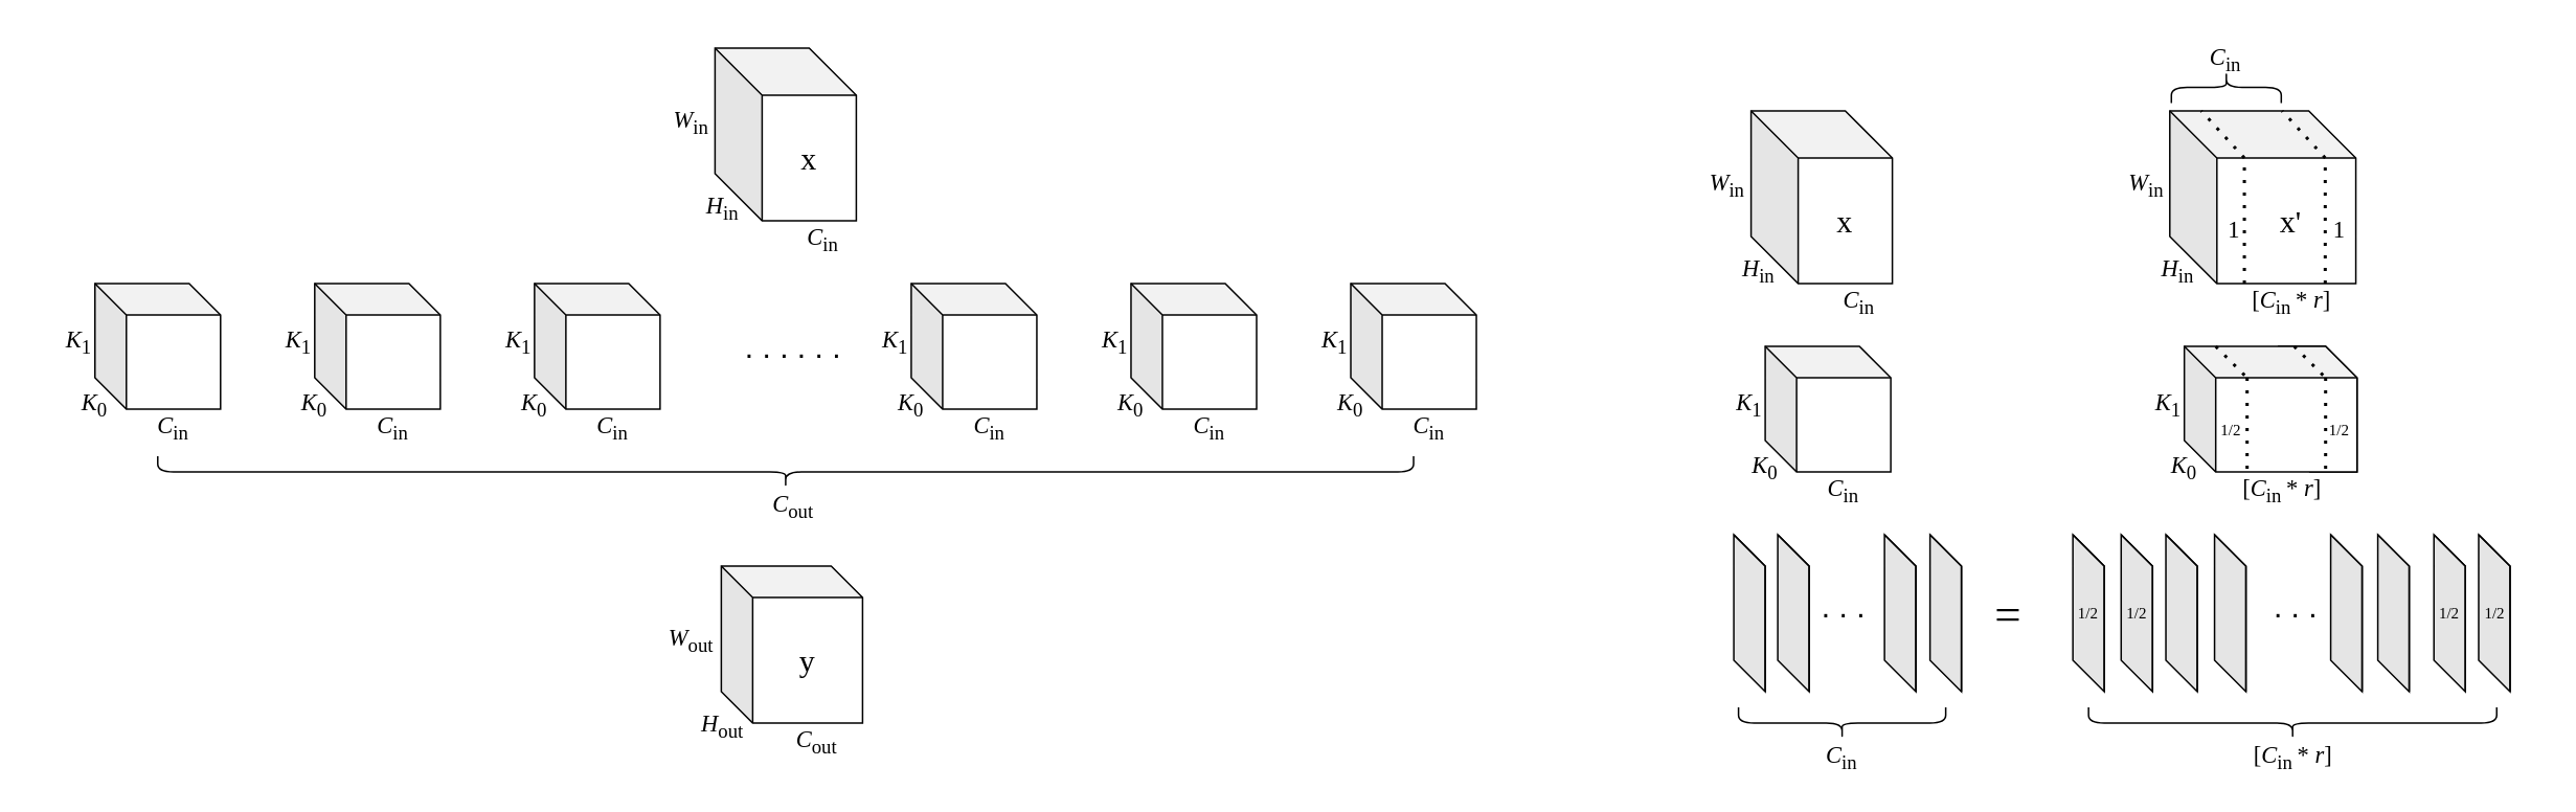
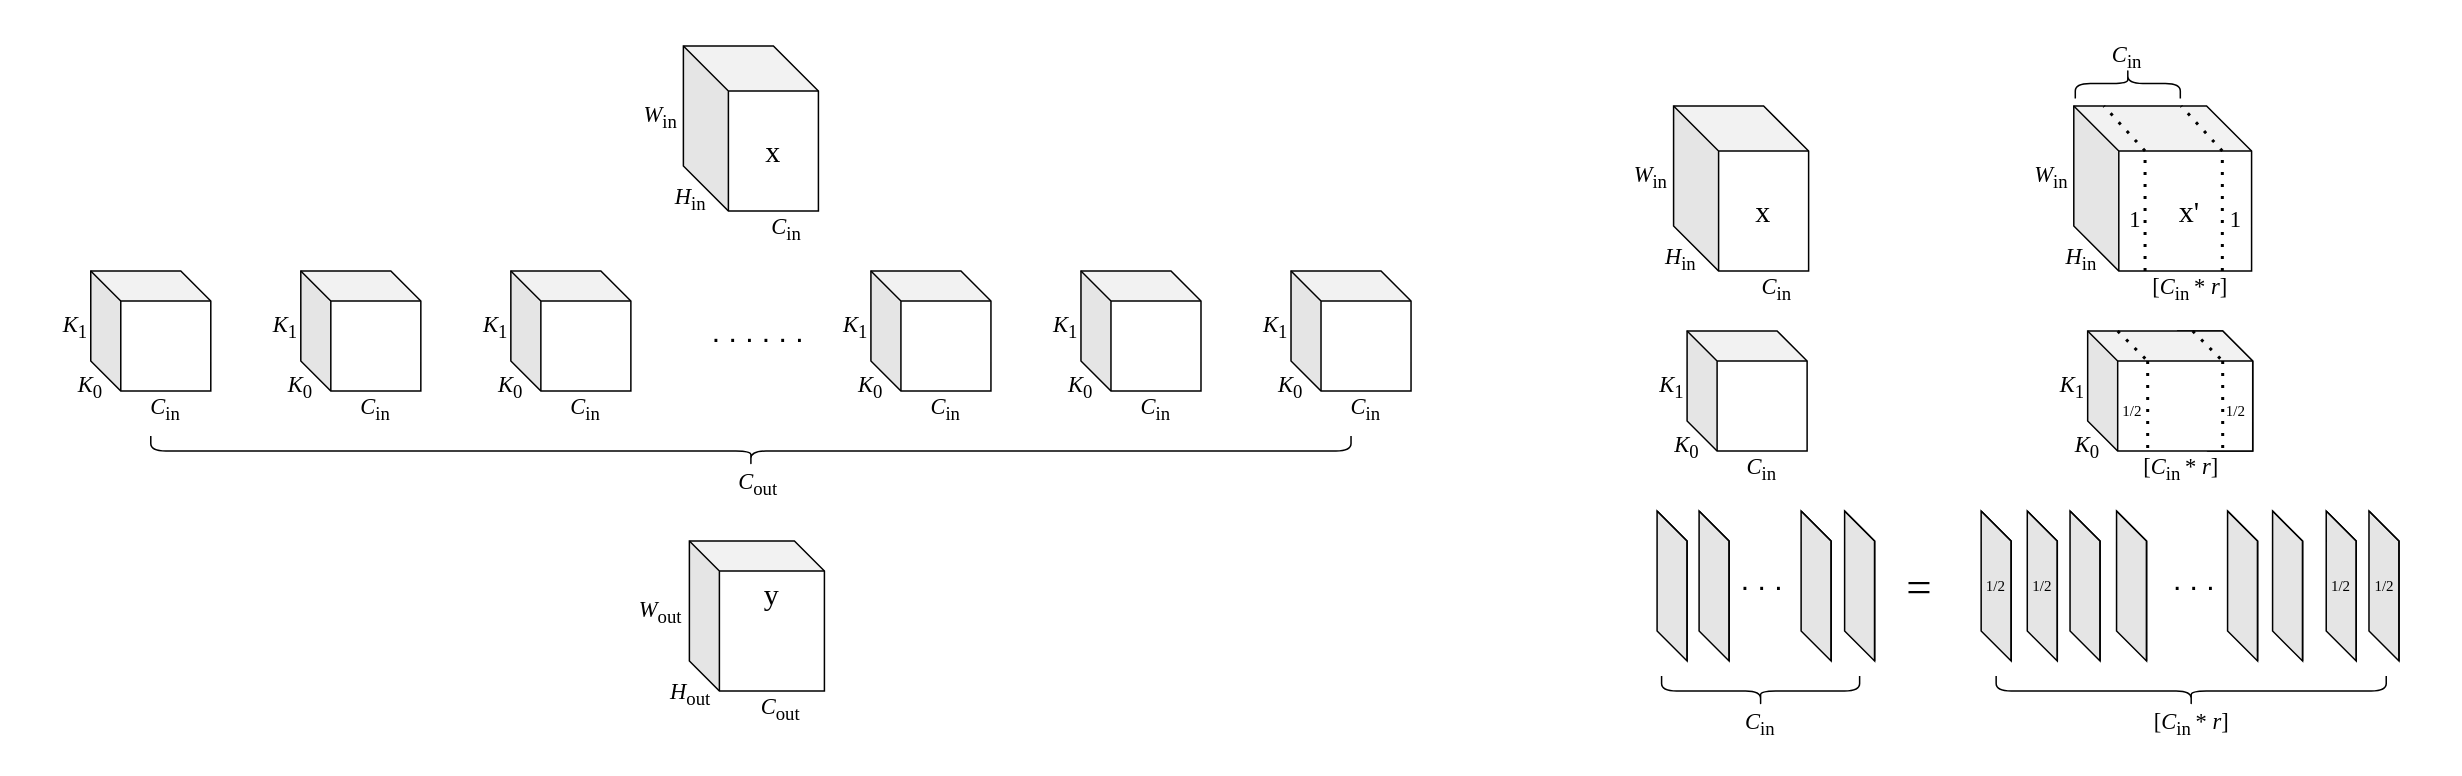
- <mxCell id="38" value="&lt;font style=&quot;font-size: 20px;&quot; face=&quot;Times New Roman&quot;&gt;y&lt;/font&gt;" style="text;html=1;strokeColor=none;fillColor=none;align=center;verticalAlign=middle;whiteSpace=wrap;rounded=0;fontSize=20;" vertex="1" parent="1"><mxGeometry x="484" y="405" width="60" height="30" as="geometry" /></mxCell>
+ <mxCell id="38" value="&lt;font style=&quot;font-size: 20px;&quot; face=&quot;Times New Roman&quot;&gt;y&lt;/font&gt;" style="text;html=1;strokeColor=none;fillColor=none;align=center;verticalAlign=middle;whiteSpace=wrap;rounded=0;fontSize=20;" vertex="1" parent="1"><mxGeometry x="484" y="380" width="60" height="30" as="geometry" /></mxCell>
